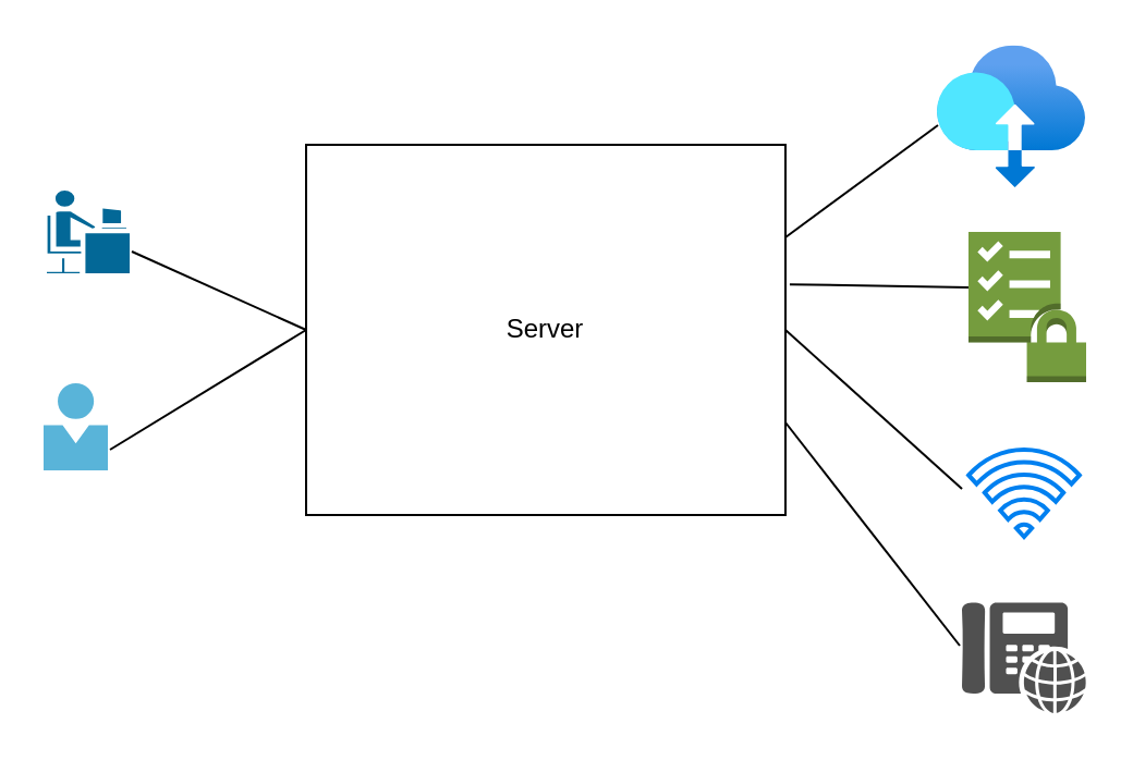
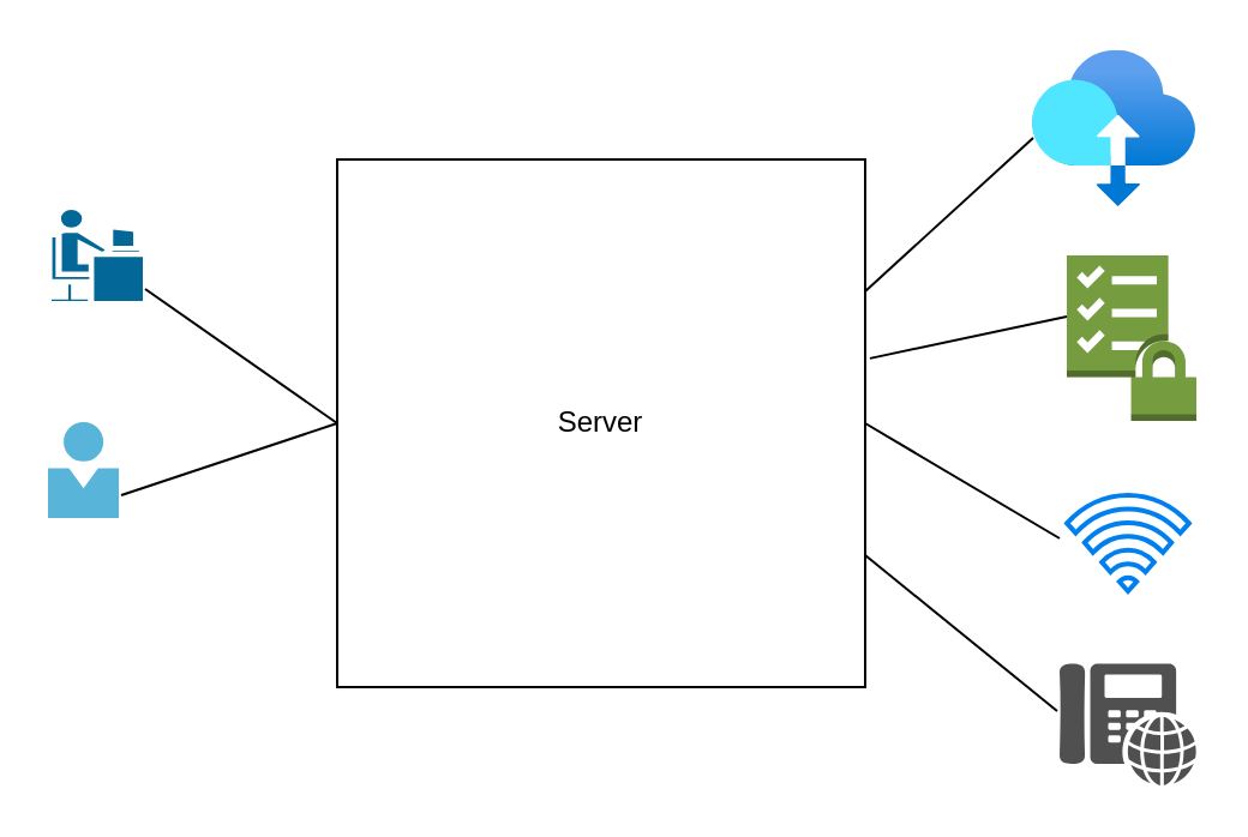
- <mxCell id="2" value="Server" style="whiteSpace=wrap;html=1;aspect=fixed;" vertex="1" parent="1"><mxGeometry x="140" y="66" width="220" height="170" as="geometry" /></mxCell>
+ <mxCell id="2" value="Server" style="whiteSpace=wrap;html=1;aspect=fixed;" vertex="1" parent="1"><mxGeometry x="140" y="66" width="220" height="220" as="geometry" /></mxCell>
